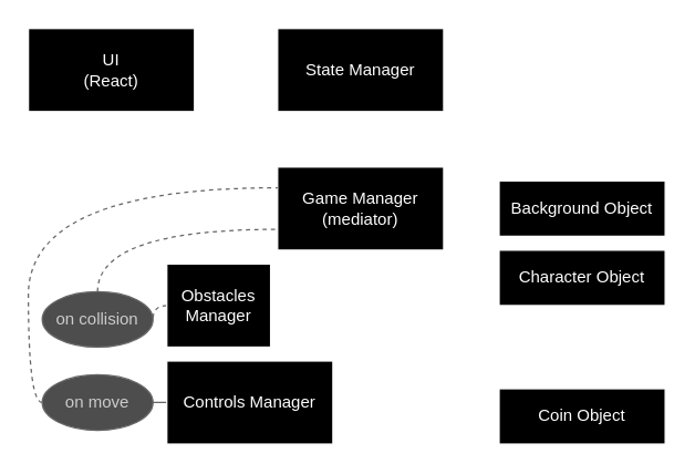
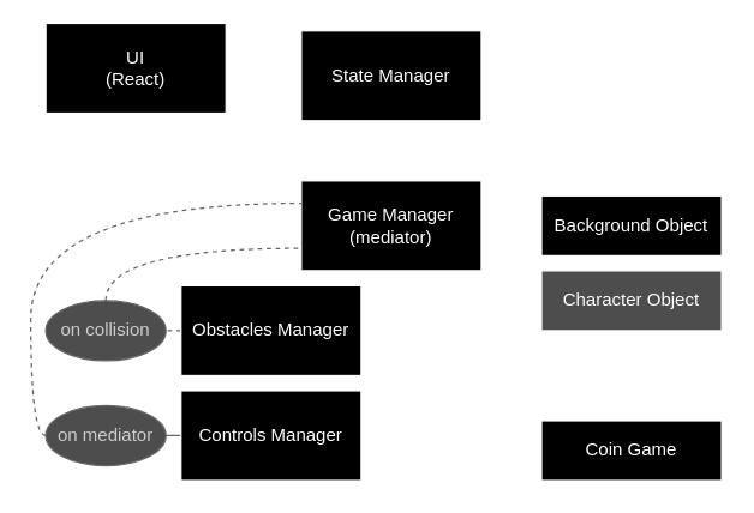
- <mxCell id="3" value="UI&lt;br&gt;(React)" style="rounded=0;whiteSpace=wrap;html=1;fillColor=#000000;strokeColor=#FFFFFF;fontColor=#FFFFFF;" parent="1" vertex="1"><mxGeometry x="20" y="20" width="120" height="60" as="geometry" /></mxCell>
+ <mxCell id="3" value="UI&lt;br&gt;(React)" style="rounded=0;whiteSpace=wrap;html=1;fillColor=#000000;strokeColor=#FFFFFF;fontColor=#FFFFFF;" parent="1" vertex="1"><mxGeometry x="30" y="15" width="120" height="60" as="geometry" /></mxCell>
- <mxCell id="19" value="Character Object" style="rounded=0;whiteSpace=wrap;html=1;fillColor=#000000;strokeColor=#FFFFFF;fontColor=#FFFFFF;" parent="1" vertex="1"><mxGeometry x="360" y="180" width="120" height="40" as="geometry" /></mxCell>
+ <mxCell id="19" value="Character Object" style="rounded=0;whiteSpace=wrap;html=1;fillColor=#4d4d4d;strokeColor=#FFFFFF;fontColor=#FFFFFF;" parent="1" vertex="1"><mxGeometry x="360" y="180" width="120" height="40" as="geometry" /></mxCell>
- <mxCell id="12" value="Obstacles Manager" style="rounded=0;whiteSpace=wrap;html=1;fillColor=#000000;strokeColor=#FFFFFF;fontColor=#FFFFFF;" parent="1" vertex="1"><mxGeometry x="120" y="190" width="75" height="60" as="geometry" /></mxCell>
+ <mxCell id="12" value="Obstacles Manager" style="rounded=0;whiteSpace=wrap;html=1;fillColor=#000000;strokeColor=#FFFFFF;fontColor=#FFFFFF;" parent="1" vertex="1"><mxGeometry x="120" y="190" width="120" height="60" as="geometry" /></mxCell>
- <mxCell id="16" value="on collision" style="ellipse;whiteSpace=wrap;html=1;fillColor=#4D4D4D;fontColor=#CCCCCC;strokeColor=#666666;" parent="1" vertex="1"><mxGeometry x="30" y="210" width="80" height="40" as="geometry" /></mxCell>
+ <mxCell id="16" value="on collision" style="ellipse;whiteSpace=wrap;html=1;fillColor=#4D4D4D;fontColor=#CCCCCC;strokeColor=#666666;" parent="1" vertex="1"><mxGeometry x="30" y="200" width="80" height="40" as="geometry" /></mxCell>
- <mxCell id="18" value="on move" style="ellipse;whiteSpace=wrap;html=1;fillColor=#4D4D4D;fontColor=#CCCCCC;strokeColor=#666666;" parent="1" vertex="1"><mxGeometry x="30" y="270" width="80" height="40" as="geometry" /></mxCell>
+ <mxCell id="18" value="on mediator" style="ellipse;whiteSpace=wrap;html=1;fillColor=#4D4D4D;fontColor=#CCCCCC;strokeColor=#666666;" parent="1" vertex="1"><mxGeometry x="30" y="270" width="80" height="40" as="geometry" /></mxCell>
- <mxCell id="20" value="Coin Object" style="rounded=0;whiteSpace=wrap;html=1;fillColor=#000000;strokeColor=#FFFFFF;fontColor=#FFFFFF;" parent="1" vertex="1"><mxGeometry x="360" y="280" width="120" height="40" as="geometry" /></mxCell>
+ <mxCell id="20" value="Coin Game" style="rounded=0;whiteSpace=wrap;html=1;fillColor=#000000;strokeColor=#FFFFFF;fontColor=#FFFFFF;" parent="1" vertex="1"><mxGeometry x="360" y="280" width="120" height="40" as="geometry" /></mxCell>
